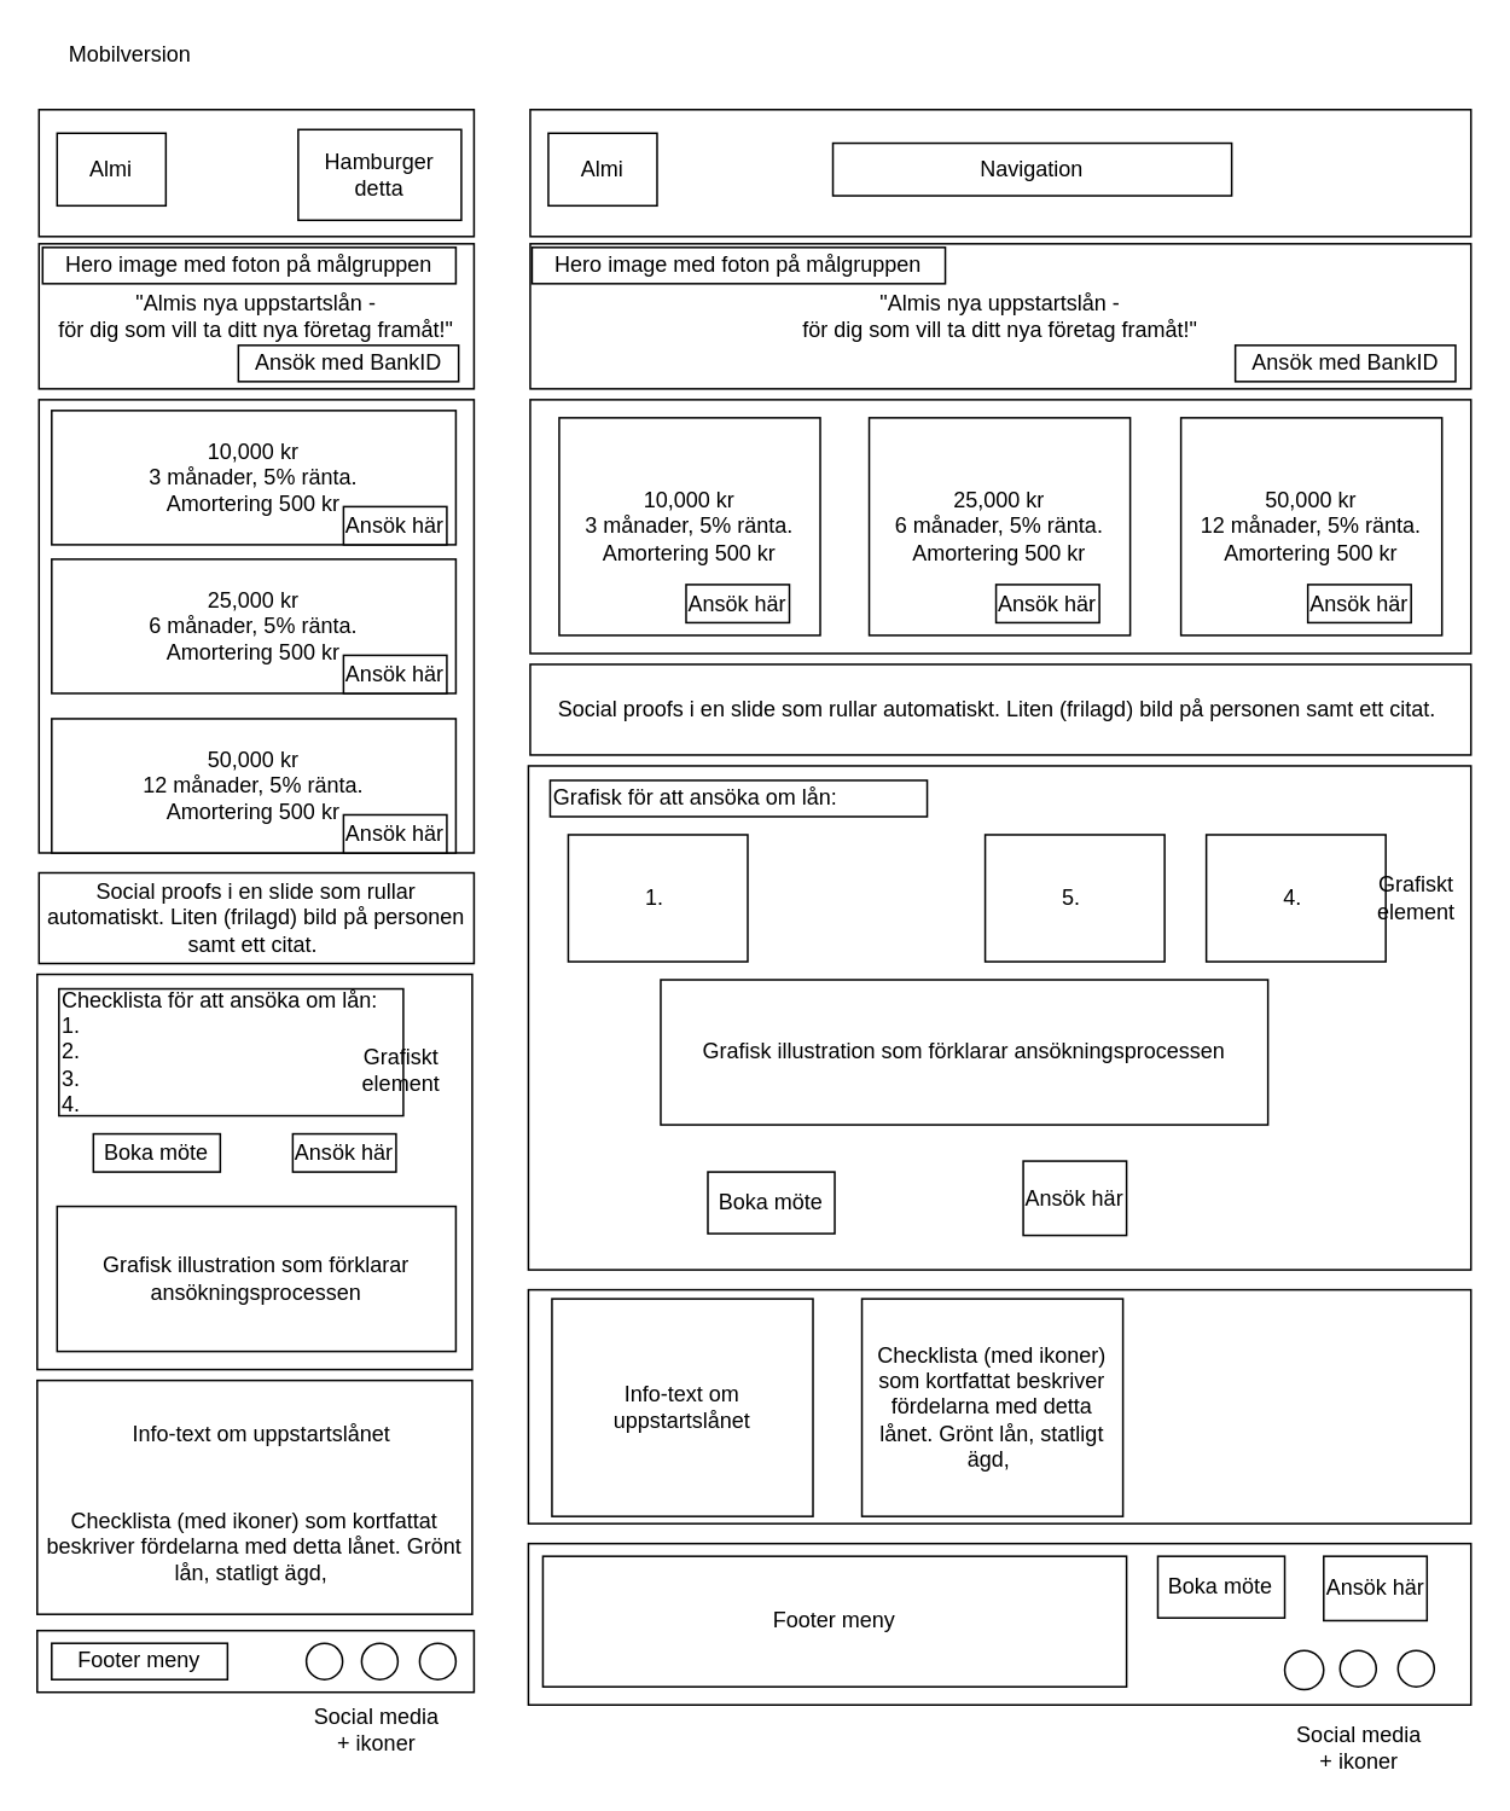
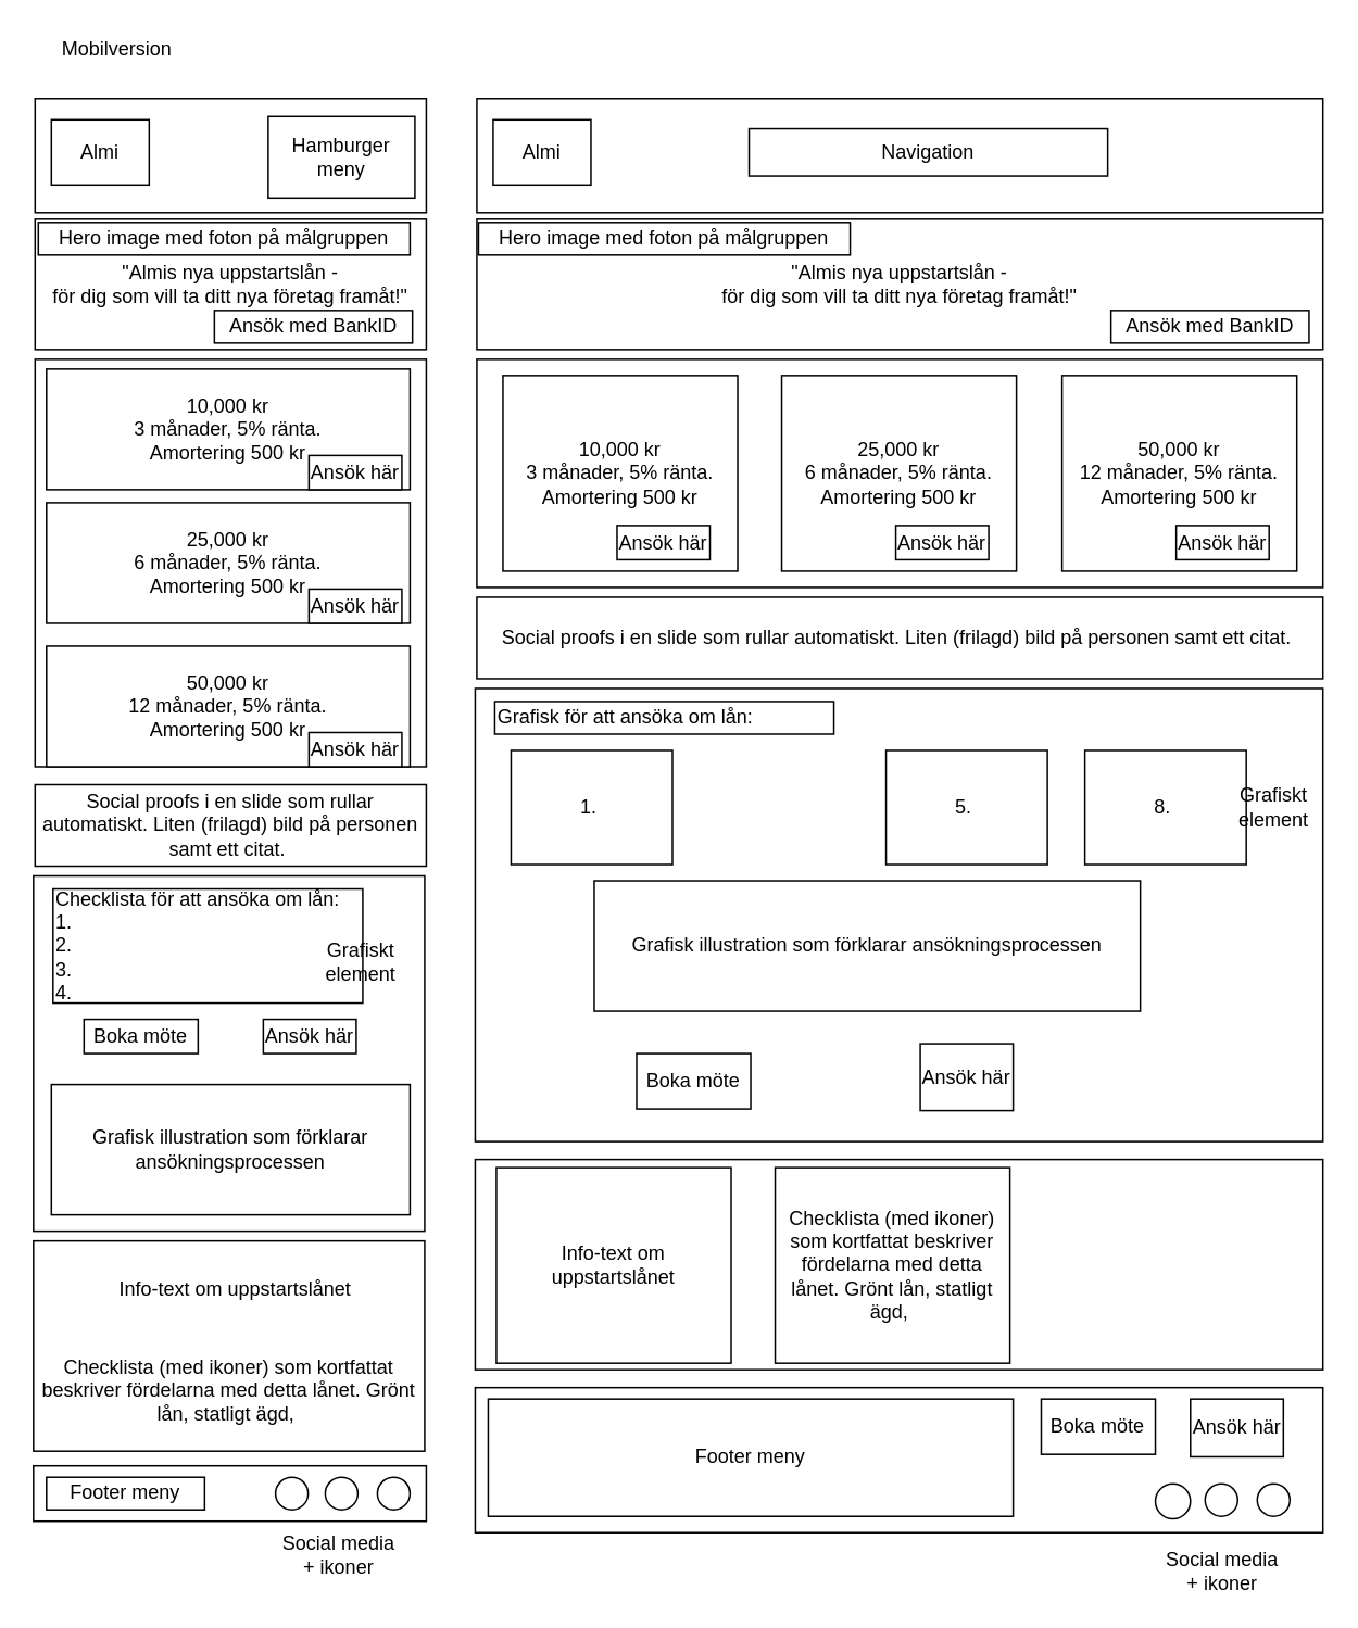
- <mxCell id="5" value="Hamburger&lt;br&gt;detta" style="rounded=0;whiteSpace=wrap;html=1;" vertex="1" parent="1"><mxGeometry x="164" y="71" width="90" height="50" as="geometry" /></mxCell>
+ <mxCell id="5" value="Hamburger&lt;br&gt;meny" style="rounded=0;whiteSpace=wrap;html=1;" vertex="1" parent="1"><mxGeometry x="164" y="71" width="90" height="50" as="geometry" /></mxCell>
- <mxCell id="50" value="4.&amp;nbsp;" style="rounded=0;whiteSpace=wrap;html=1;" vertex="1" parent="1"><mxGeometry x="665" y="460" width="99" height="70" as="geometry" /></mxCell>
+ <mxCell id="50" value="8.&amp;nbsp;" style="rounded=0;whiteSpace=wrap;html=1;" vertex="1" parent="1"><mxGeometry x="665" y="460" width="99" height="70" as="geometry" /></mxCell>
